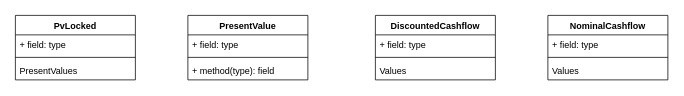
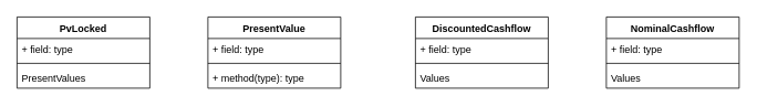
- <mxCell id="9" value="+ method(type): field" style="text;strokeColor=none;fillColor=none;align=left;verticalAlign=top;spacingLeft=4;spacingRight=4;overflow=hidden;rotatable=0;points=[[0,0.5],[1,0.5]];portConstraint=eastwest;" parent="6" vertex="1"><mxGeometry y="60" width="160" height="26" as="geometry" /></mxCell>
+ <mxCell id="9" value="+ method(type): type" style="text;strokeColor=none;fillColor=none;align=left;verticalAlign=top;spacingLeft=4;spacingRight=4;overflow=hidden;rotatable=0;points=[[0,0.5],[1,0.5]];portConstraint=eastwest;" parent="6" vertex="1"><mxGeometry y="60" width="160" height="26" as="geometry" /></mxCell>
